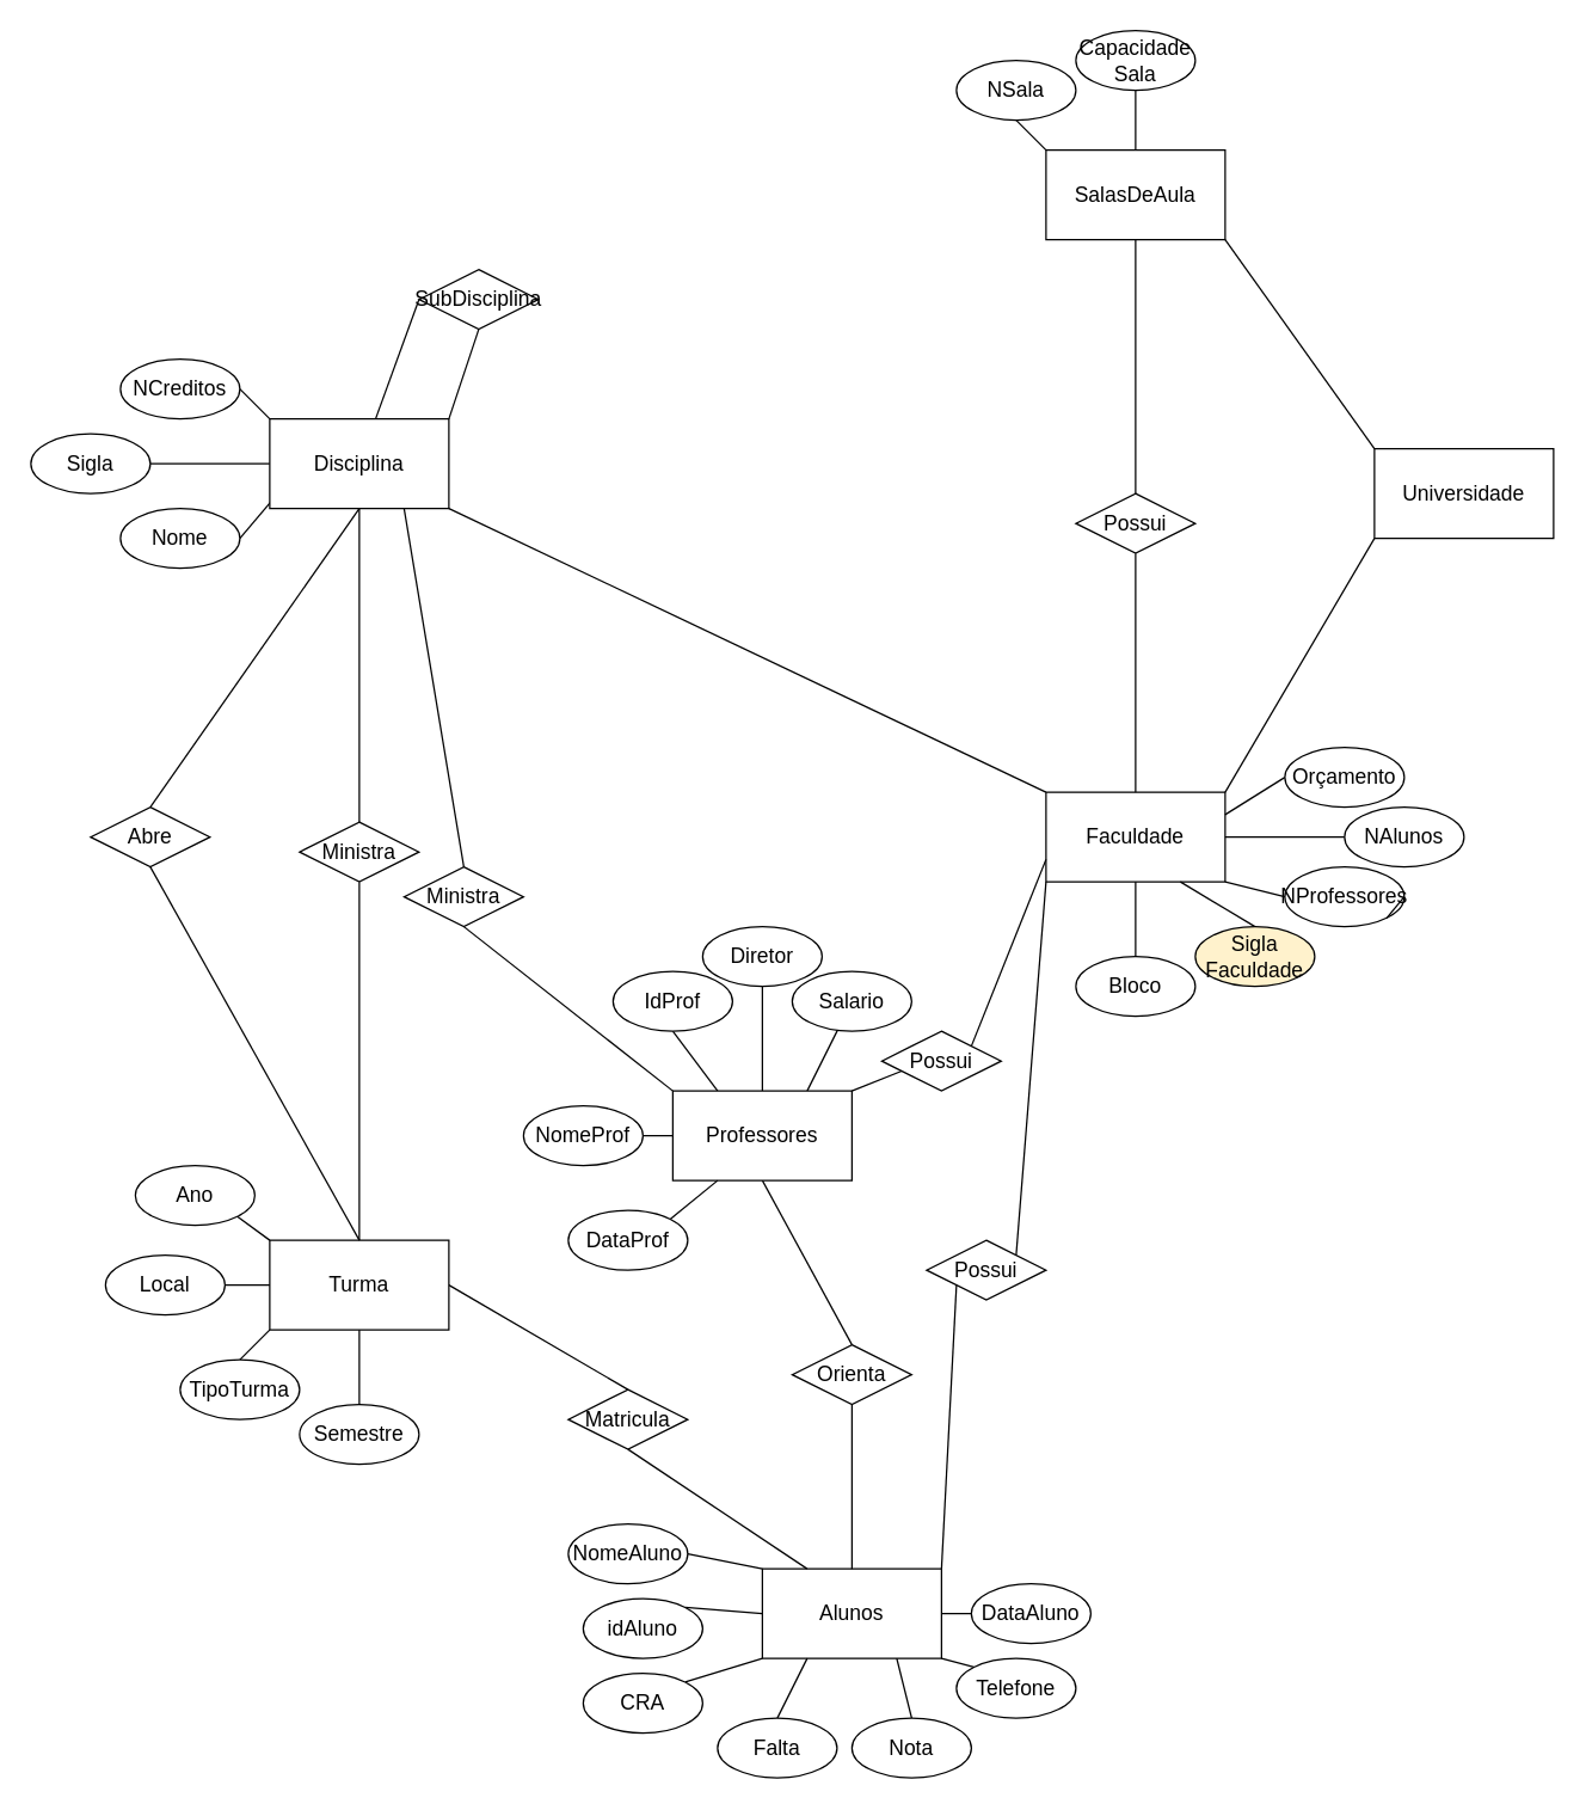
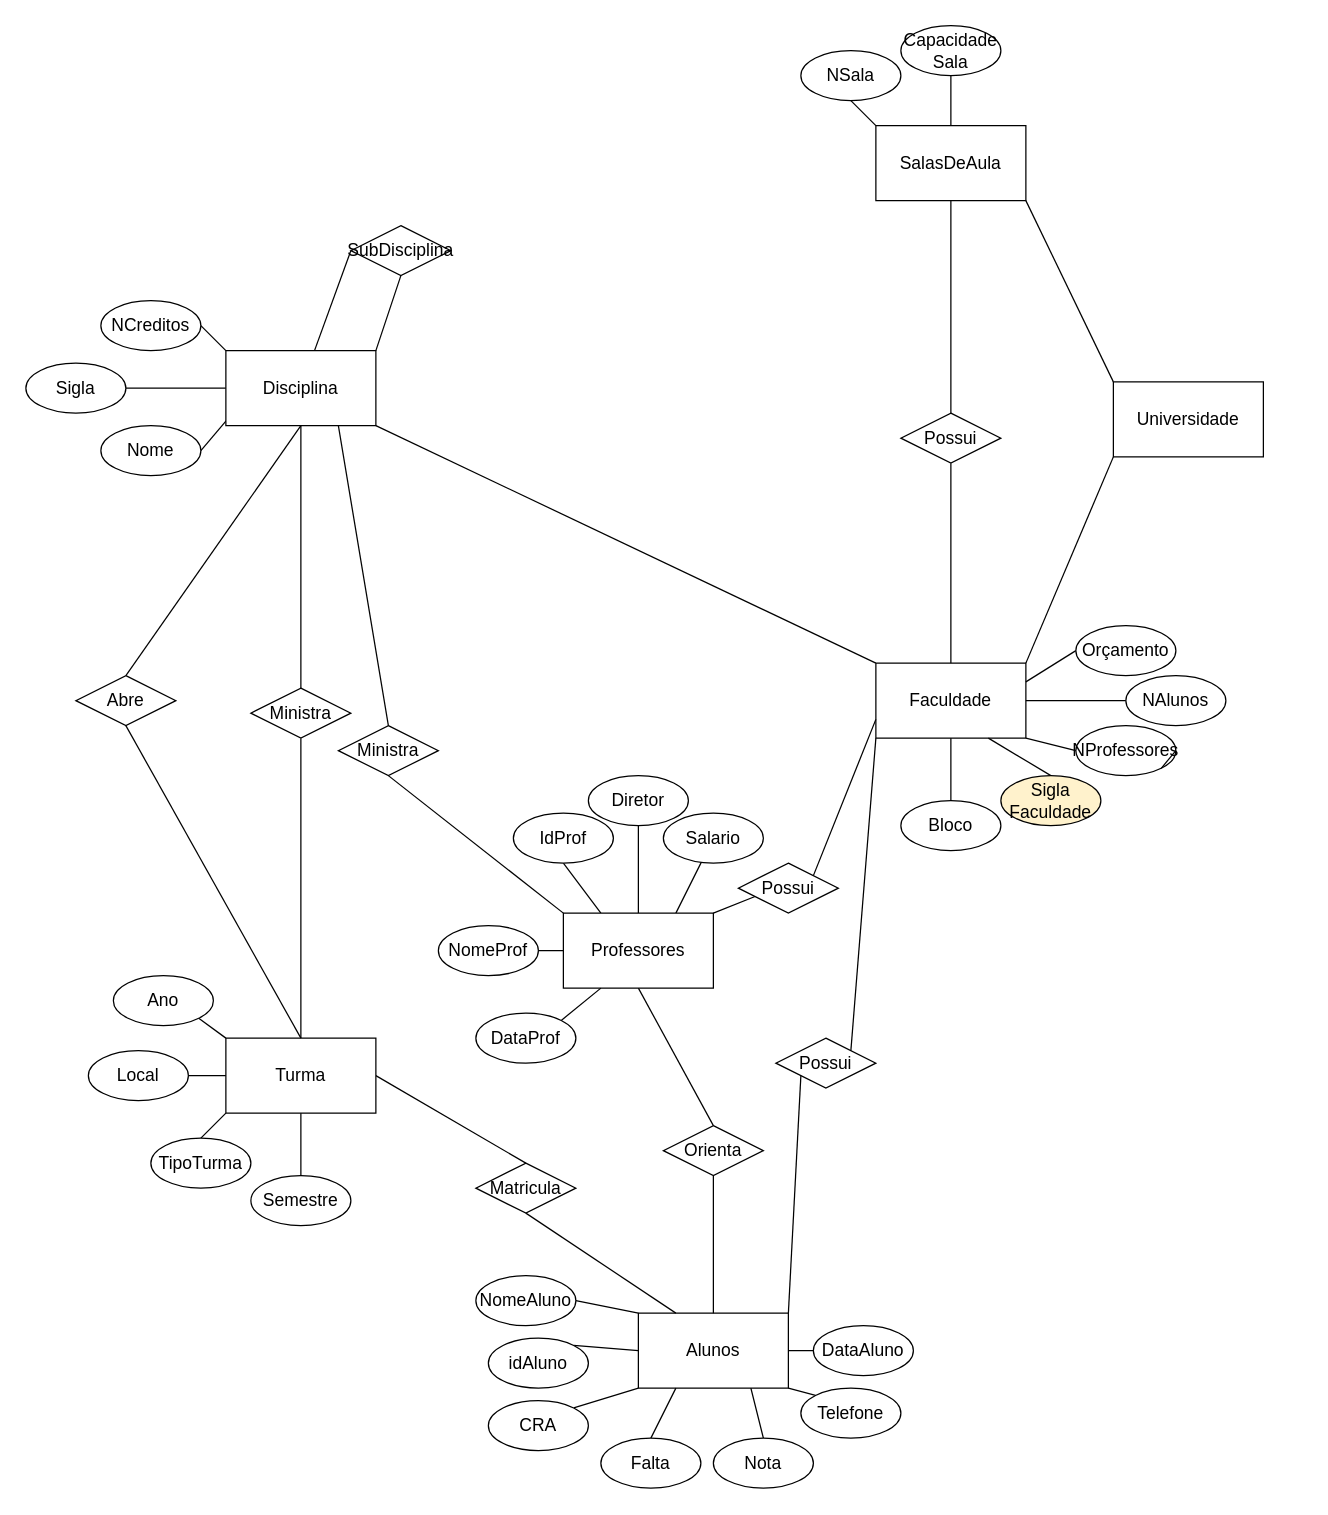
- <mxCell id="4" value="Universidade" style="rounded=0;whiteSpace=wrap;html=1;fontSize=14;" parent="1" vertex="1"><mxGeometry x="920" y="300" width="120" height="60" as="geometry" /></mxCell>
+ <mxCell id="4" value="Universidade" style="rounded=0;whiteSpace=wrap;html=1;fontSize=14;" parent="1" vertex="1"><mxGeometry x="890" y="305" width="120" height="60" as="geometry" /></mxCell>
